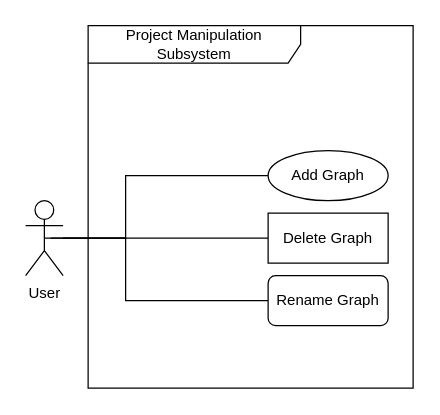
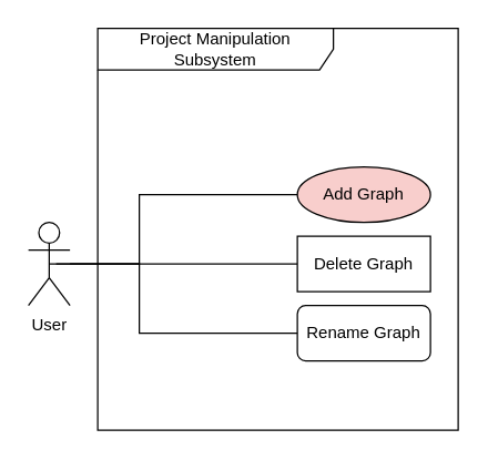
- <mxCell id="5" value="Add Graph" style="ellipse;whiteSpace=wrap;html=1;" vertex="1" parent="1"><mxGeometry x="214" y="120" width="96" height="40" as="geometry" /></mxCell>
+ <mxCell id="5" value="Add Graph" style="ellipse;whiteSpace=wrap;html=1;fillColor=#f8cecc;" vertex="1" parent="1"><mxGeometry x="214" y="120" width="96" height="40" as="geometry" /></mxCell>
